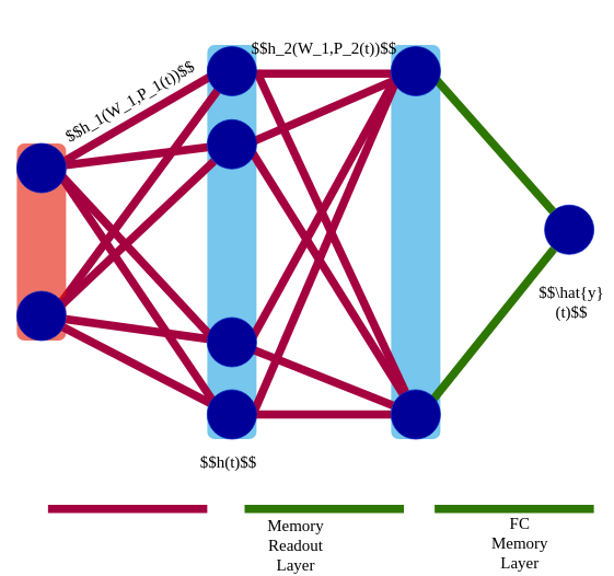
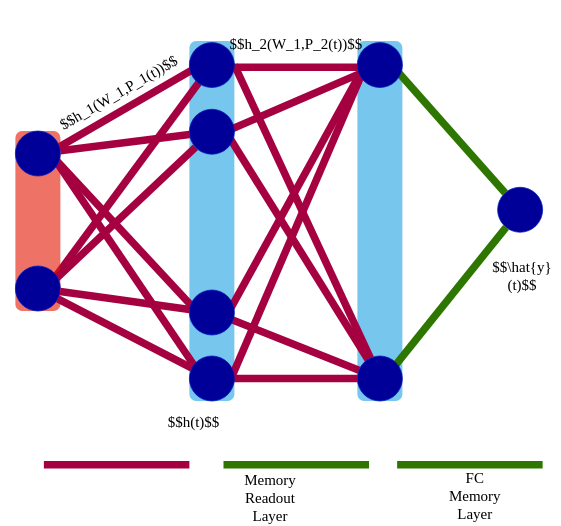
- <mxCell id="16" value="$$h(t)$$" style="text;html=1;strokeColor=none;fillColor=none;align=center;verticalAlign=middle;whiteSpace=wrap;rounded=0;fontSize=20;fontFamily=Comic Sans MS;" vertex="1" parent="1"><mxGeometry x="248" y="546" width="60" height="30" as="geometry" /></mxCell>
+ <mxCell id="16" value="$$h(t)$$" style="text;html=1;strokeColor=none;fillColor=none;align=center;verticalAlign=middle;whiteSpace=wrap;rounded=0;fontSize=20;fontFamily=Comic Sans MS;" vertex="1" parent="1"><mxGeometry x="228" y="546" width="60" height="30" as="geometry" /></mxCell>
